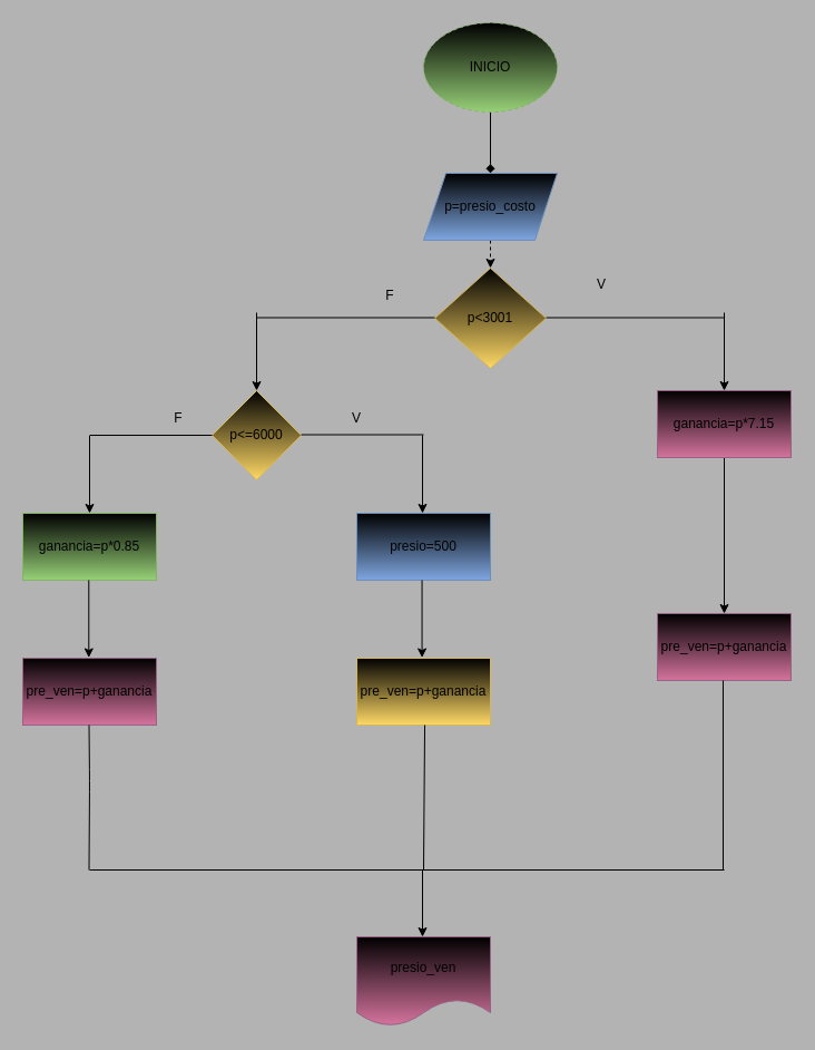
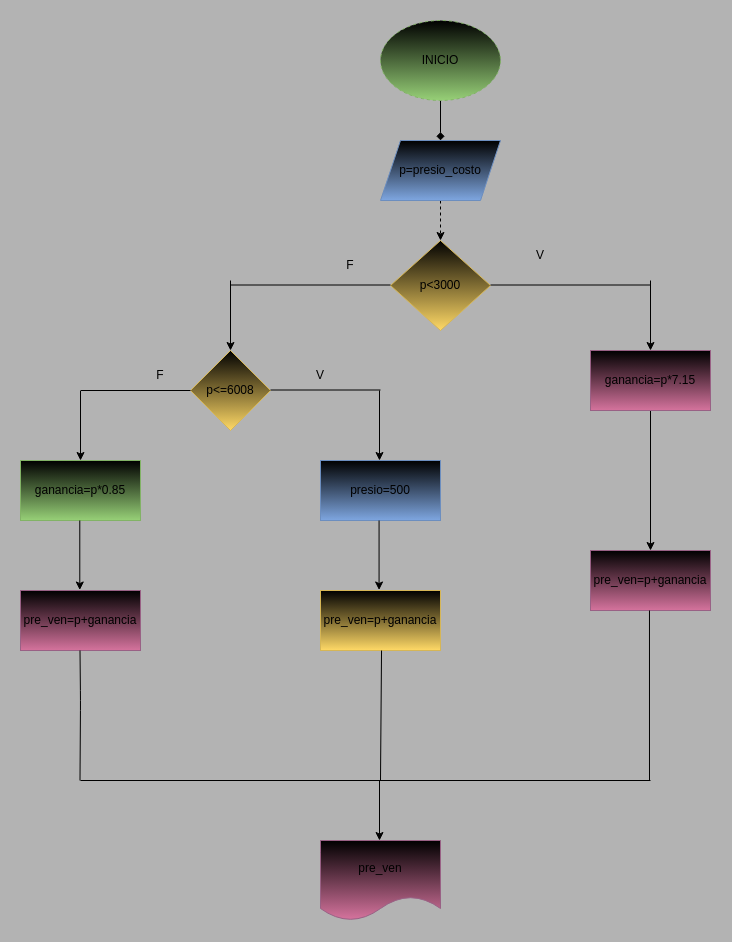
- <mxCell id="5" value="p=presio_costo" style="shape=parallelogram;perimeter=parallelogramPerimeter;whiteSpace=wrap;html=1;fixedSize=1;fillColor=#000000;strokeColor=#6c8ebf;gradientColor=#7ea6e0;" vertex="1" parent="1"><mxGeometry x="380" y="155" width="120" height="60" as="geometry" /></mxCell>
+ <mxCell id="5" value="p=presio_costo" style="shape=parallelogram;perimeter=parallelogramPerimeter;whiteSpace=wrap;html=1;fixedSize=1;fillColor=#000000;strokeColor=#6c8ebf;gradientColor=#7ea6e0;" vertex="1" parent="1"><mxGeometry x="380" y="140" width="120" height="60" as="geometry" /></mxCell>
- <mxCell id="6" value="p&amp;lt;3001" style="rhombus;whiteSpace=wrap;html=1;fillColor=#000000;strokeColor=#d6b656;gradientColor=#ffd966;" vertex="1" parent="1"><mxGeometry x="390" y="240" width="100" height="90" as="geometry" /></mxCell>
+ <mxCell id="6" value="p&amp;lt;3000" style="rhombus;whiteSpace=wrap;html=1;fillColor=#000000;strokeColor=#d6b656;gradientColor=#ffd966;" vertex="1" parent="1"><mxGeometry x="390" y="240" width="100" height="90" as="geometry" /></mxCell>
- <mxCell id="14" value="p&amp;lt;=6000" style="rhombus;whiteSpace=wrap;html=1;fillColor=#000000;strokeColor=#d6b656;gradientColor=#ffd966;" vertex="1" parent="1"><mxGeometry x="190" y="350" width="80" height="80" as="geometry" /></mxCell>
+ <mxCell id="14" value="p&amp;lt;=6008" style="rhombus;whiteSpace=wrap;html=1;fillColor=#000000;strokeColor=#d6b656;gradientColor=#ffd966;" vertex="1" parent="1"><mxGeometry x="190" y="350" width="80" height="80" as="geometry" /></mxCell>
- <mxCell id="30" value="presio_ven" style="shape=document;whiteSpace=wrap;html=1;boundedLbl=1;fillColor=#000000;strokeColor=#996185;gradientColor=#d5739d;" vertex="1" parent="1"><mxGeometry x="320" y="840" width="120" height="80" as="geometry" /></mxCell>
+ <mxCell id="30" value="pre_ven" style="shape=document;whiteSpace=wrap;html=1;boundedLbl=1;fillColor=#000000;strokeColor=#996185;gradientColor=#d5739d;" vertex="1" parent="1"><mxGeometry x="320" y="840" width="120" height="80" as="geometry" /></mxCell>
